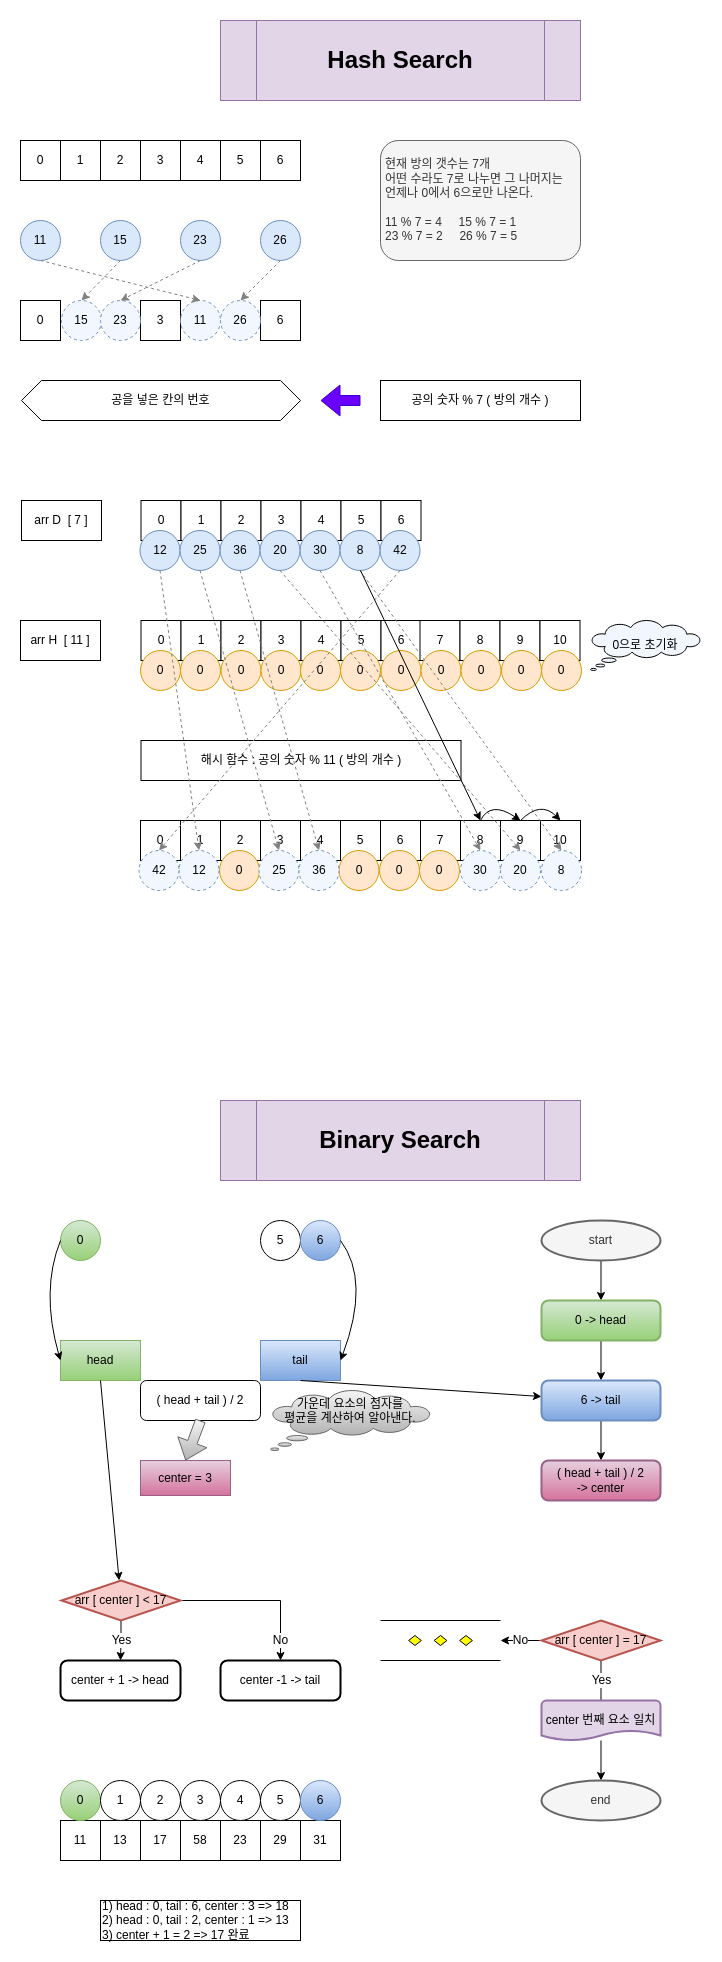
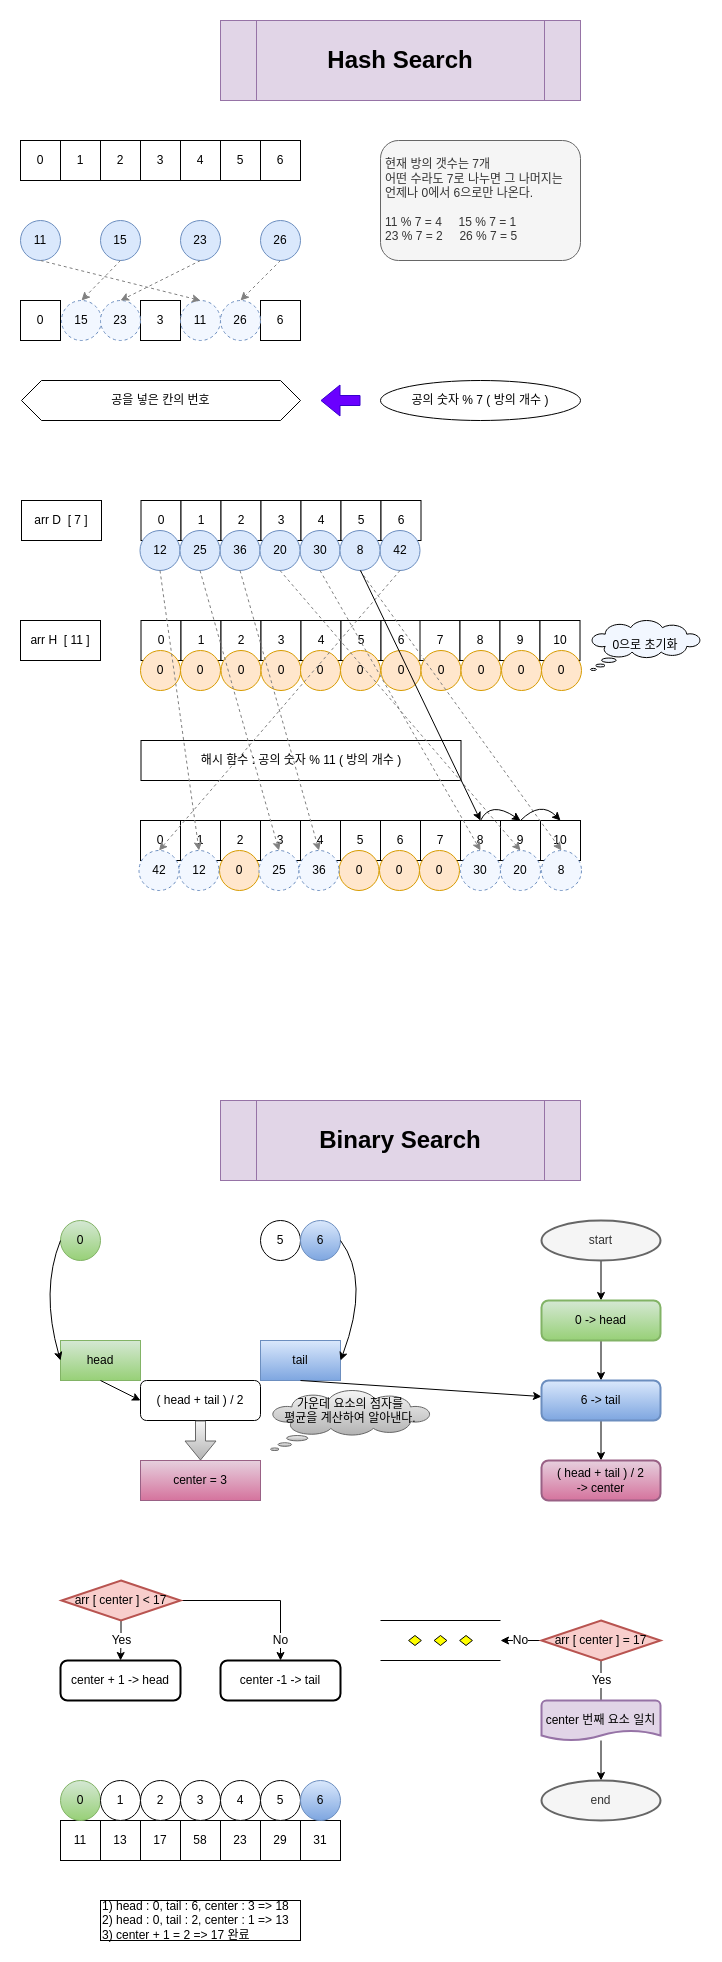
- <mxCell id="75" value="공의 숫자 % 7 ( 방의 개수 )" style="rounded=0;whiteSpace=wrap;html=1;" vertex="1" parent="1"><mxGeometry x="380" y="380" width="200" height="40" as="geometry" /></mxCell>
+ <mxCell id="75" value="공의 숫자 % 7 ( 방의 개수 )" style="ellipse;whiteSpace=wrap;html=1;" vertex="1" parent="1"><mxGeometry x="380" y="380" width="200" height="40" as="geometry" /></mxCell>
- <mxCell id="24" value="" style="endArrow=classic;html=1;rounded=0;exitX=0.5;exitY=1;exitDx=0;exitDy=0;" parent="1" source="18" target="44" edge="1"><mxGeometry width="50" height="50" relative="1" as="geometry"><mxPoint x="420" y="1380" as="sourcePoint" /><mxPoint x="470" y="1330" as="targetPoint" /></mxGeometry></mxCell>
+ <mxCell id="24" value="" style="endArrow=classic;html=1;rounded=0;exitX=0.5;exitY=1;exitDx=0;exitDy=0;entryX=0;entryY=0.5;entryDx=0;entryDy=0;" parent="1" source="18" target="22" edge="1"><mxGeometry width="50" height="50" relative="1" as="geometry"><mxPoint x="420" y="1380" as="sourcePoint" /><mxPoint x="470" y="1330" as="targetPoint" /></mxGeometry></mxCell>
- <mxCell id="23" value="center = 3" style="rounded=0;whiteSpace=wrap;html=1;fillColor=#e6d0de;strokeColor=#996185;gradientColor=#d5739d;" parent="1" vertex="1"><mxGeometry x="140" y="1460" width="90" height="35" as="geometry" /></mxCell>
+ <mxCell id="23" value="center = 3" style="rounded=0;whiteSpace=wrap;html=1;fillColor=#e6d0de;strokeColor=#996185;gradientColor=#d5739d;" parent="1" vertex="1"><mxGeometry x="140" y="1460" width="120" height="40" as="geometry" /></mxCell>
